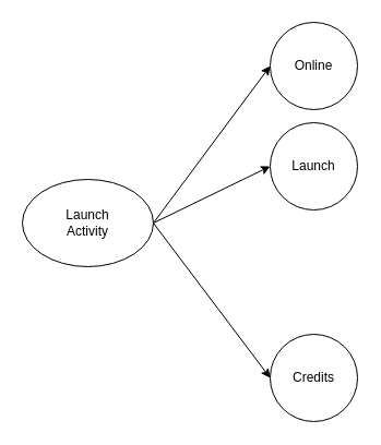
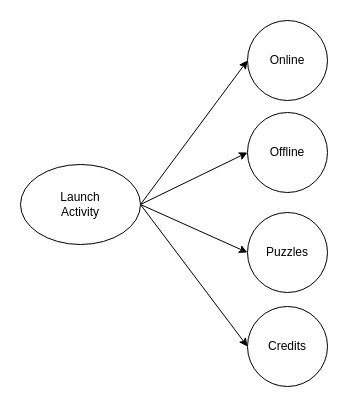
- <mxCell id="3" value="Launch" style="ellipse;whiteSpace=wrap;html=1;aspect=fixed;" parent="1" vertex="1"><mxGeometry x="247" y="112" width="80" height="80" as="geometry" /></mxCell>
+ <mxCell id="3" value="Offline" style="ellipse;whiteSpace=wrap;html=1;aspect=fixed;" parent="1" vertex="1"><mxGeometry x="247" y="112" width="80" height="80" as="geometry" /></mxCell>
+ <mxCell id="8" value="" style="endArrow=classic;html=1;rounded=0;entryX=0;entryY=0.5;entryDx=0;entryDy=0;exitX=1;exitY=0.5;exitDx=0;exitDy=0;" parent="1" source="10" target="4" edge="1"><mxGeometry width="50" height="50" relative="1" as="geometry"><mxPoint x="87" y="202" as="sourcePoint" /><mxPoint x="357" y="172" as="targetPoint" /></mxGeometry></mxCell>
+ <mxCell id="4" value="Puzzles" style="ellipse;whiteSpace=wrap;html=1;aspect=fixed;" parent="1" vertex="1"><mxGeometry x="247" y="212" width="80" height="80" as="geometry" /></mxCell>
